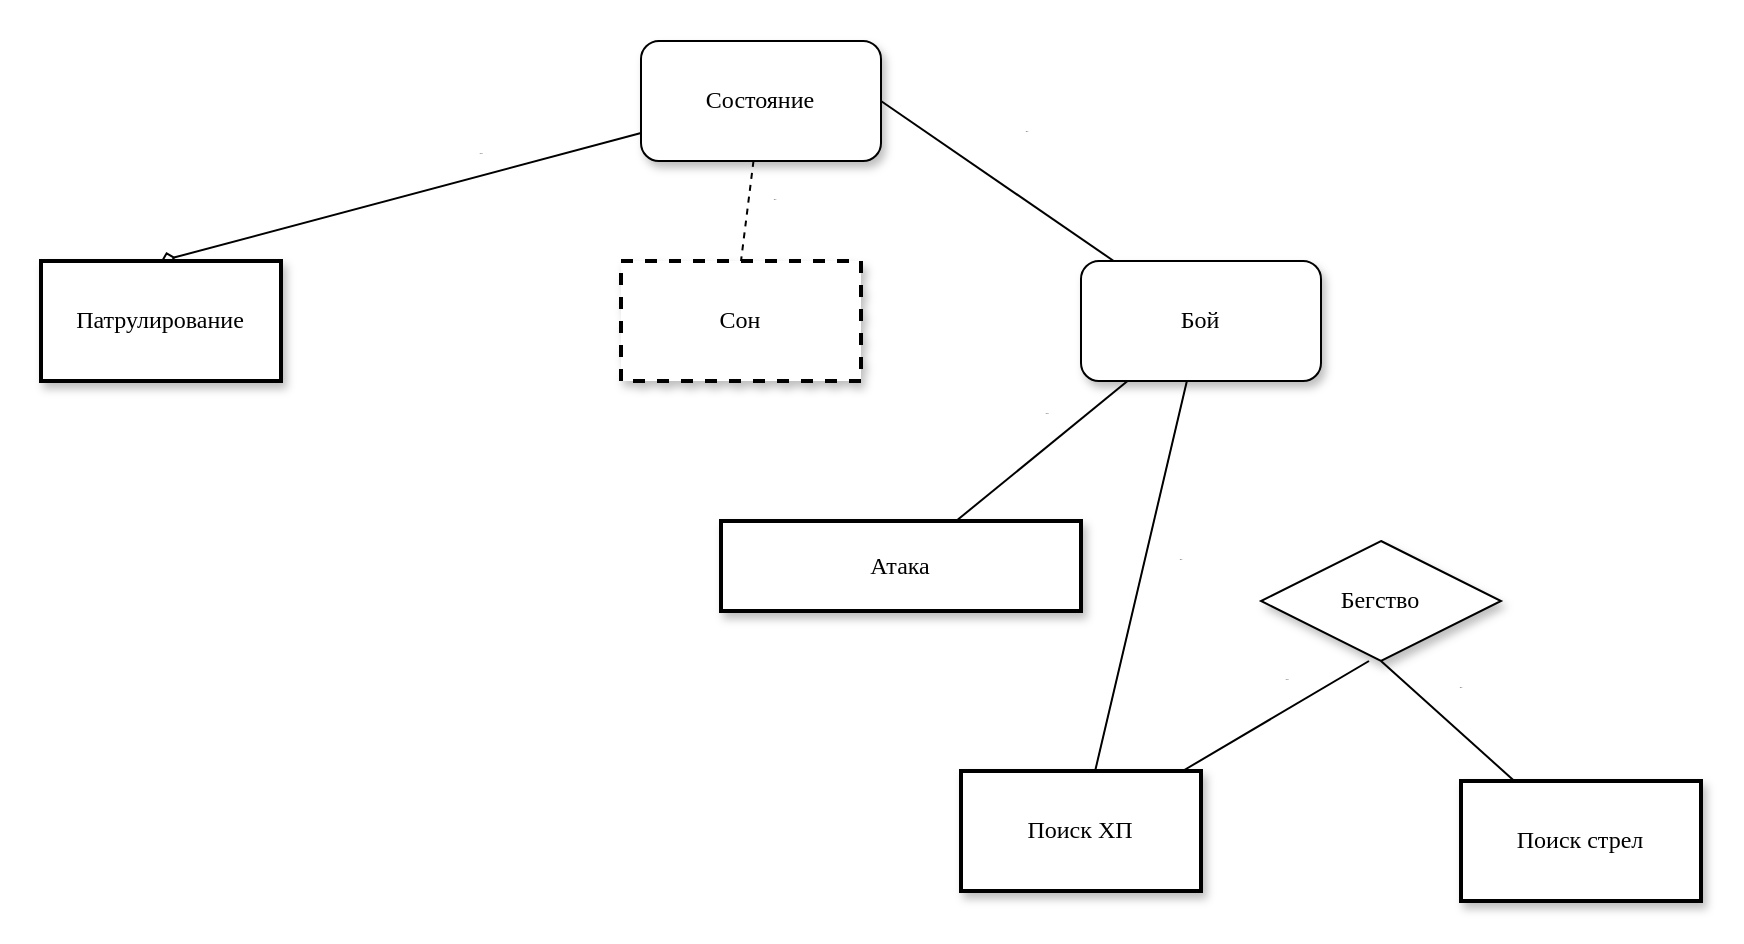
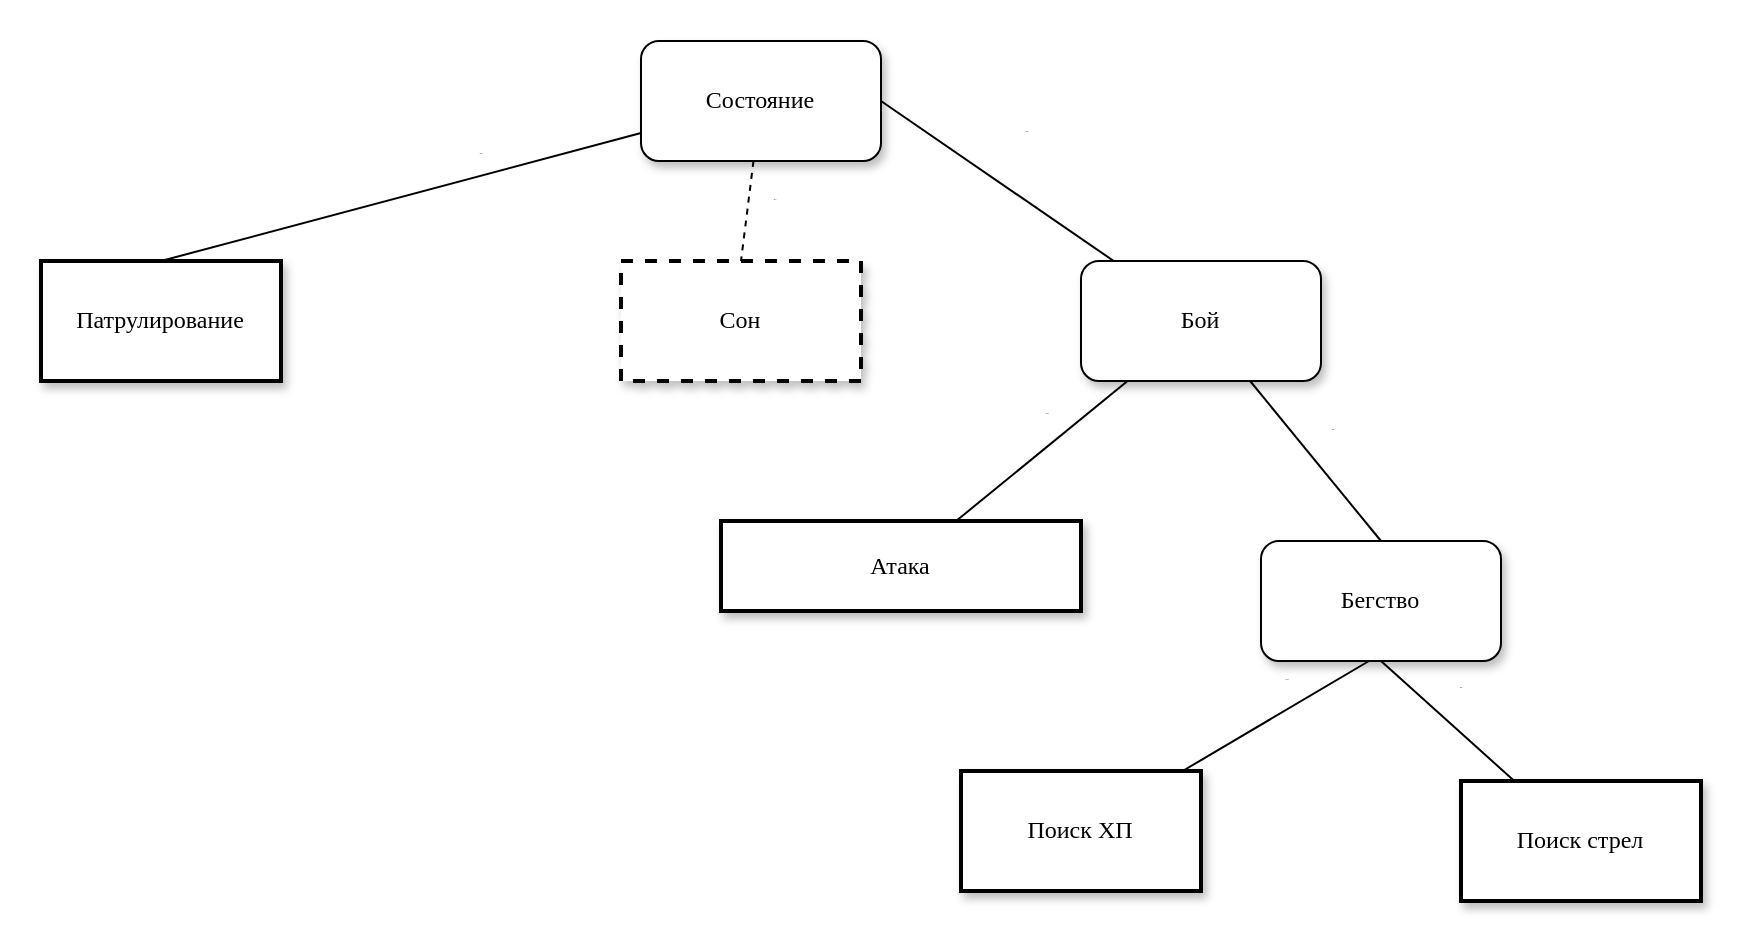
- <mxCell id="4" value="Yes" style="rounded=0;html=1;labelBackgroundColor=none;startArrow=none;startFill=0;startSize=5;endArrow=diamond;endFill=0;endSize=5;jettySize=auto;orthogonalLoop=1;strokeWidth=1;fontFamily=Verdana;fontSize=1;entryX=0.5;entryY=0;entryDx=0;entryDy=0;" parent="1" source="2" target="5" edge="1"><mxGeometry x="-0.359" y="-11" relative="1" as="geometry"><mxPoint as="offset" /><mxPoint x="241.818" y="130" as="targetPoint" /></mxGeometry></mxCell>
+ <mxCell id="4" value="Yes" style="rounded=0;html=1;labelBackgroundColor=none;startArrow=none;startFill=0;startSize=5;endArrow=none;endFill=0;endSize=5;jettySize=auto;orthogonalLoop=1;strokeWidth=1;fontFamily=Verdana;fontSize=1;entryX=0.5;entryY=0;entryDx=0;entryDy=0;" parent="1" source="2" target="5" edge="1"><mxGeometry x="-0.359" y="-11" relative="1" as="geometry"><mxPoint as="offset" /><mxPoint x="241.818" y="130" as="targetPoint" /></mxGeometry></mxCell>
- <mxCell id="11" value="No" style="rounded=0;html=1;labelBackgroundColor=none;startArrow=none;startFill=0;startSize=5;endArrow=none;endFill=0;endSize=5;jettySize=auto;orthogonalLoop=1;strokeWidth=1;fontFamily=Verdana;fontSize=1;" edge="1" parent="1" source="7" target="13"><mxGeometry x="-0.129" y="17" relative="1" as="geometry"><mxPoint as="offset" /><mxPoint x="990" y="230" as="targetPoint" /></mxGeometry></mxCell>
+ <mxCell id="11" value="No" style="rounded=0;html=1;labelBackgroundColor=none;startArrow=none;startFill=0;startSize=5;endArrow=none;endFill=0;endSize=5;jettySize=auto;orthogonalLoop=1;strokeWidth=1;fontFamily=Verdana;fontSize=1;entryX=0.5;entryY=0;entryDx=0;entryDy=0;" edge="1" parent="1" source="7" target="12"><mxGeometry x="-0.129" y="17" relative="1" as="geometry"><mxPoint as="offset" /><mxPoint x="990" y="230" as="targetPoint" /></mxGeometry></mxCell>
- <mxCell id="12" value="&lt;span&gt;Бегство&lt;/span&gt;" style="rhombus;whiteSpace=wrap;html=1;shadow=1;labelBackgroundColor=none;strokeWidth=1;fontFamily=Verdana;fontSize=12;align=center;" vertex="1" parent="1"><mxGeometry x="630" y="270" width="120" height="60" as="geometry" /></mxCell>
+ <mxCell id="12" value="&lt;span&gt;Бегство&lt;/span&gt;" style="whiteSpace=wrap;html=1;rounded=1;shadow=1;labelBackgroundColor=none;strokeWidth=1;fontFamily=Verdana;fontSize=12;align=center;" vertex="1" parent="1"><mxGeometry x="630" y="270" width="120" height="60" as="geometry" /></mxCell>
